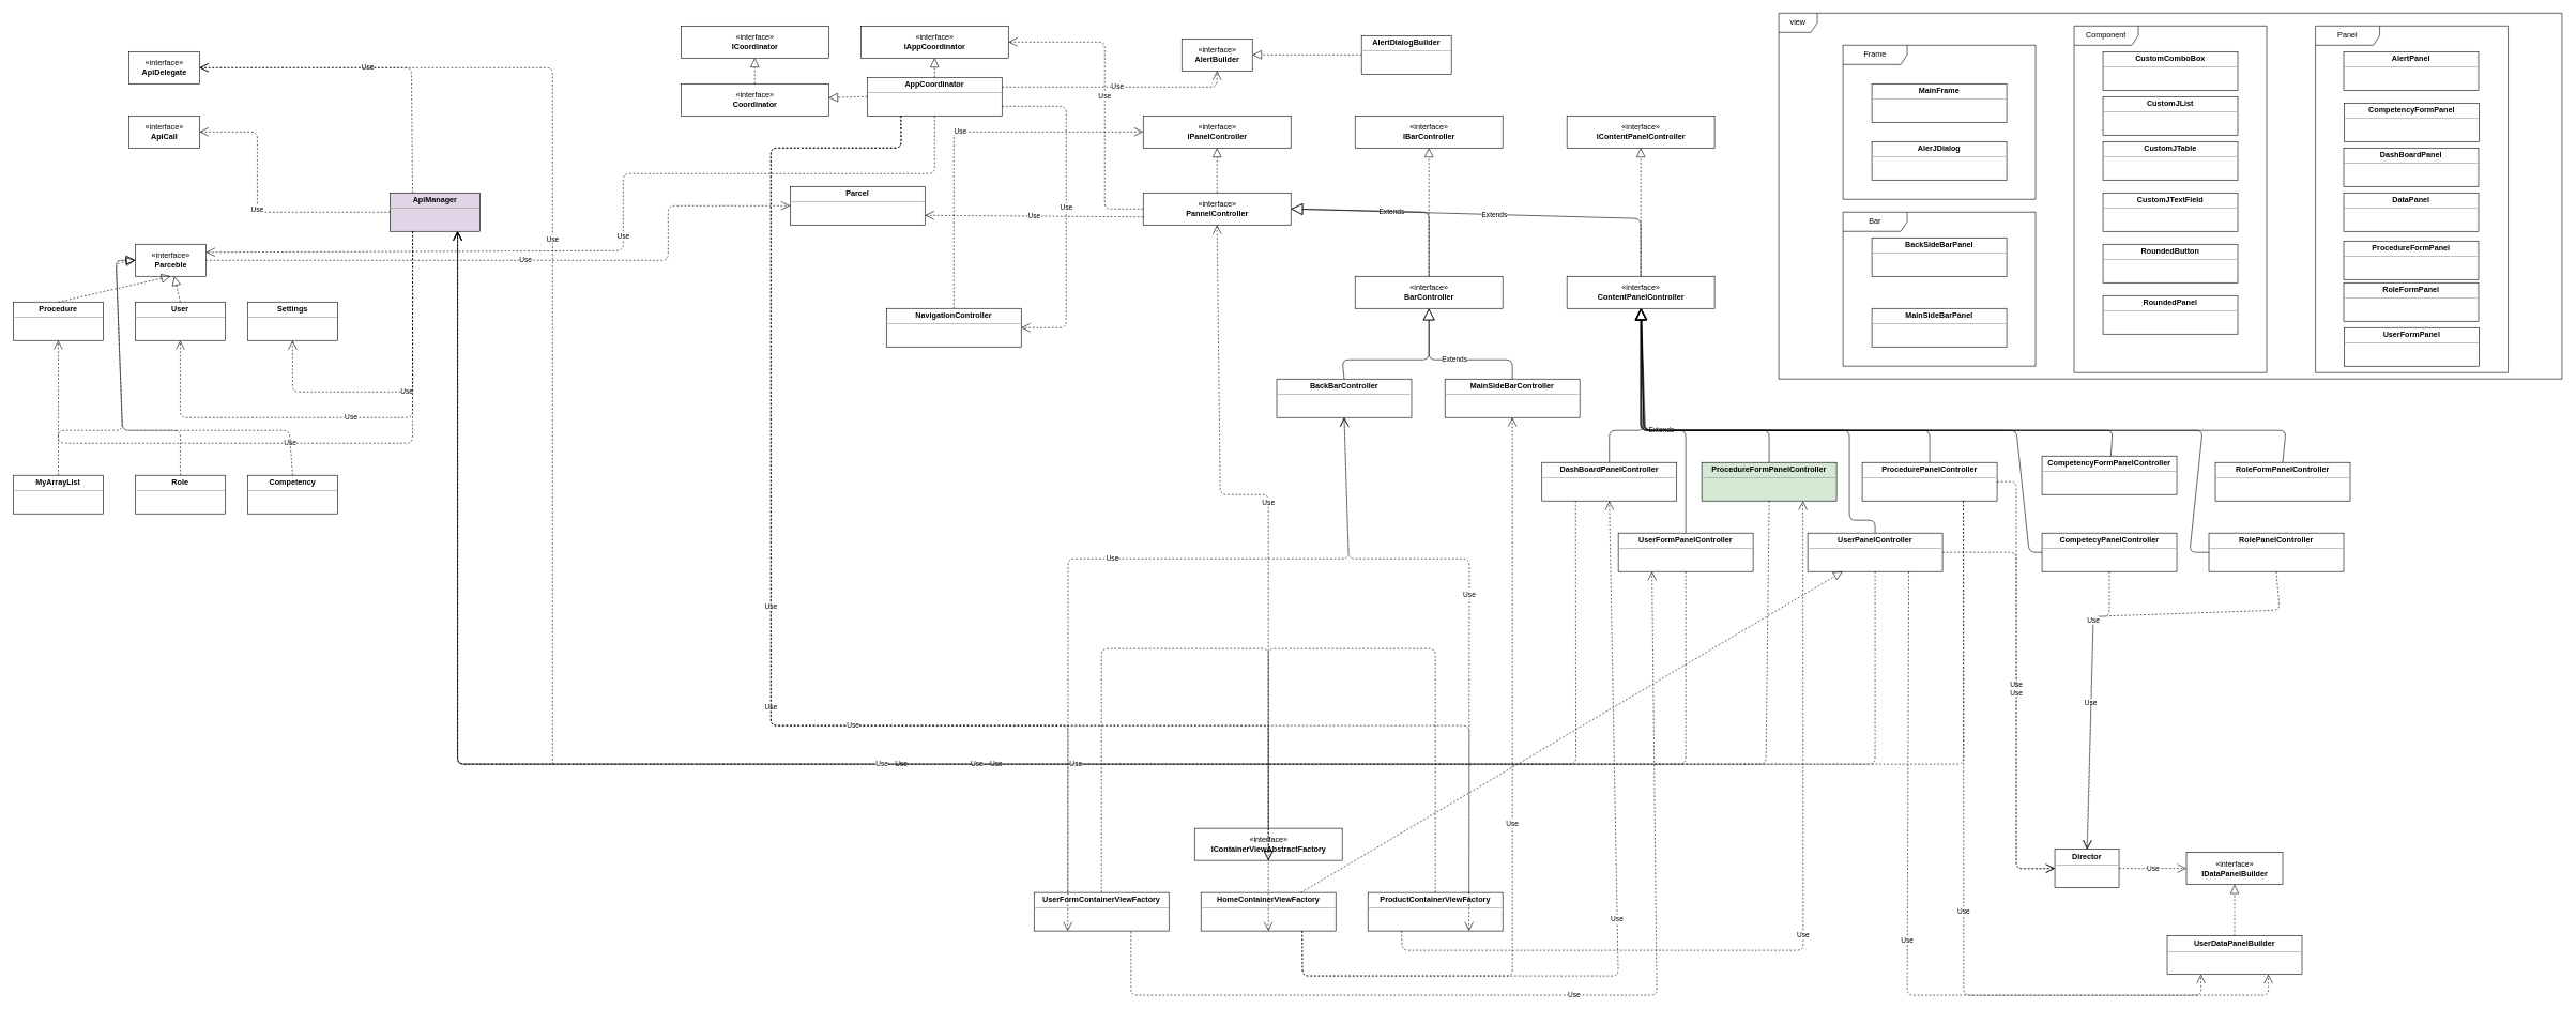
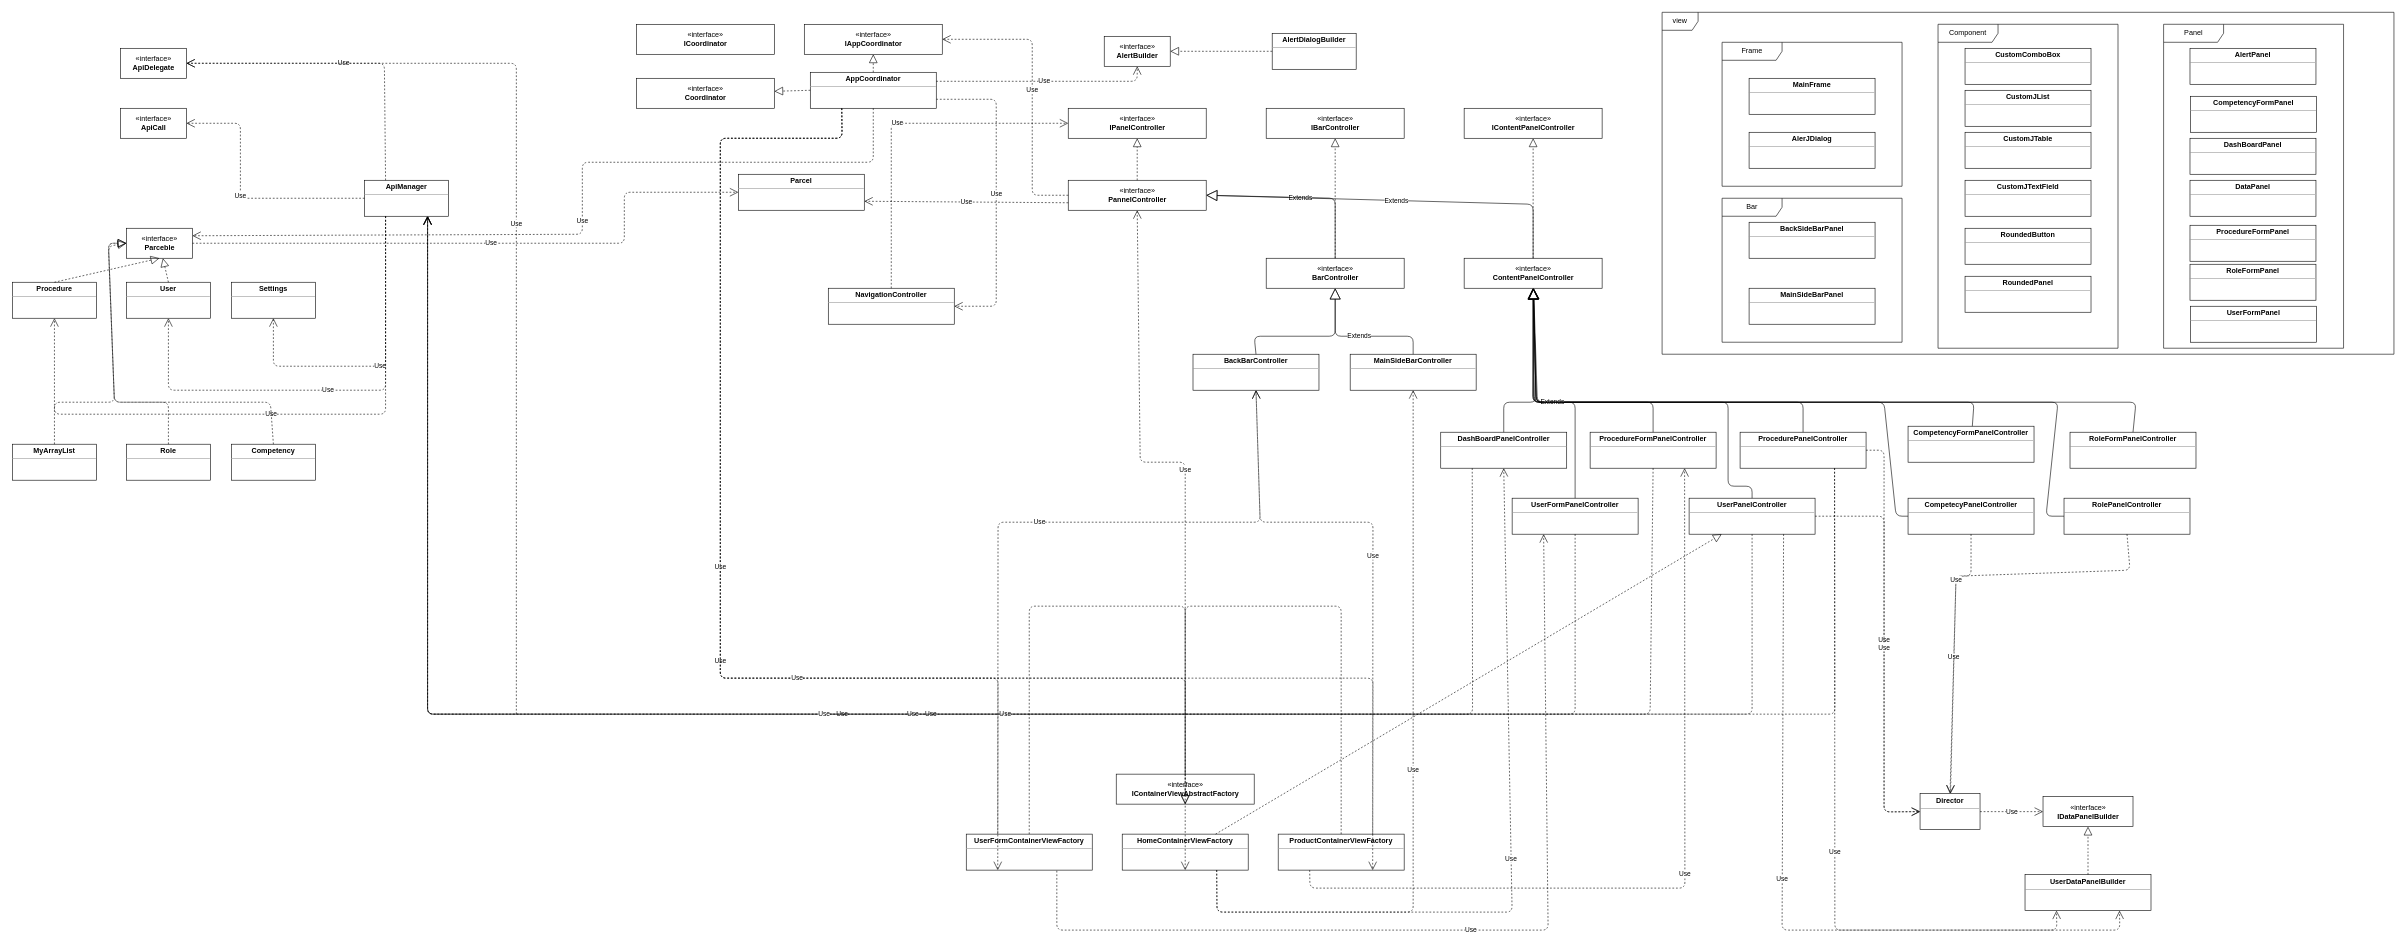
- <mxCell id="72" value="" style="endArrow=block;dashed=1;endFill=0;endSize=12;html=1;exitX=0.5;exitY=0;exitDx=0;exitDy=0;entryX=0.5;entryY=1;entryDx=0;entryDy=0;" parent="1" source="70" target="69" edge="1"><mxGeometry width="160" relative="1" as="geometry"><mxPoint x="1810" y="200" as="sourcePoint" /><mxPoint x="1970" y="200" as="targetPoint" /></mxGeometry></mxCell>
- <mxCell id="9" value="&lt;p style=&quot;margin: 0px ; margin-top: 4px ; text-align: center&quot;&gt;&lt;b&gt;ApiManager&lt;/b&gt;&lt;/p&gt;&lt;hr size=&quot;1&quot;&gt;&lt;div style=&quot;height: 2px&quot;&gt;&lt;/div&gt;" style="verticalAlign=top;align=left;overflow=fill;fontSize=12;fontFamily=Helvetica;html=1;fillColor=#e1d5e7;" parent="1" vertex="1"><mxGeometry x="607" y="300" width="140" height="60" as="geometry" /></mxCell>
+ <mxCell id="9" value="&lt;p style=&quot;margin: 0px ; margin-top: 4px ; text-align: center&quot;&gt;&lt;b&gt;ApiManager&lt;/b&gt;&lt;/p&gt;&lt;hr size=&quot;1&quot;&gt;&lt;div style=&quot;height: 2px&quot;&gt;&lt;/div&gt;" style="verticalAlign=top;align=left;overflow=fill;fontSize=12;fontFamily=Helvetica;html=1;" parent="1" vertex="1"><mxGeometry x="607" y="300" width="140" height="60" as="geometry" /></mxCell>
- <mxCell id="27" value="&lt;p style=&quot;margin: 0px ; margin-top: 4px ; text-align: center&quot;&gt;&lt;b&gt;ProcedureFormPanelController&lt;/b&gt;&lt;br&gt;&lt;/p&gt;&lt;hr size=&quot;1&quot;&gt;&lt;div style=&quot;height: 2px&quot;&gt;&lt;/div&gt;" style="verticalAlign=top;align=left;overflow=fill;fontSize=12;fontFamily=Helvetica;html=1;fillColor=#d5e8d4;" parent="1" vertex="1"><mxGeometry x="2650" y="720" width="210" height="60" as="geometry" /></mxCell>
+ <mxCell id="27" value="&lt;p style=&quot;margin: 0px ; margin-top: 4px ; text-align: center&quot;&gt;&lt;b&gt;ProcedureFormPanelController&lt;/b&gt;&lt;br&gt;&lt;/p&gt;&lt;hr size=&quot;1&quot;&gt;&lt;div style=&quot;height: 2px&quot;&gt;&lt;/div&gt;" style="verticalAlign=top;align=left;overflow=fill;fontSize=12;fontFamily=Helvetica;html=1;" parent="1" vertex="1"><mxGeometry x="2650" y="720" width="210" height="60" as="geometry" /></mxCell>
